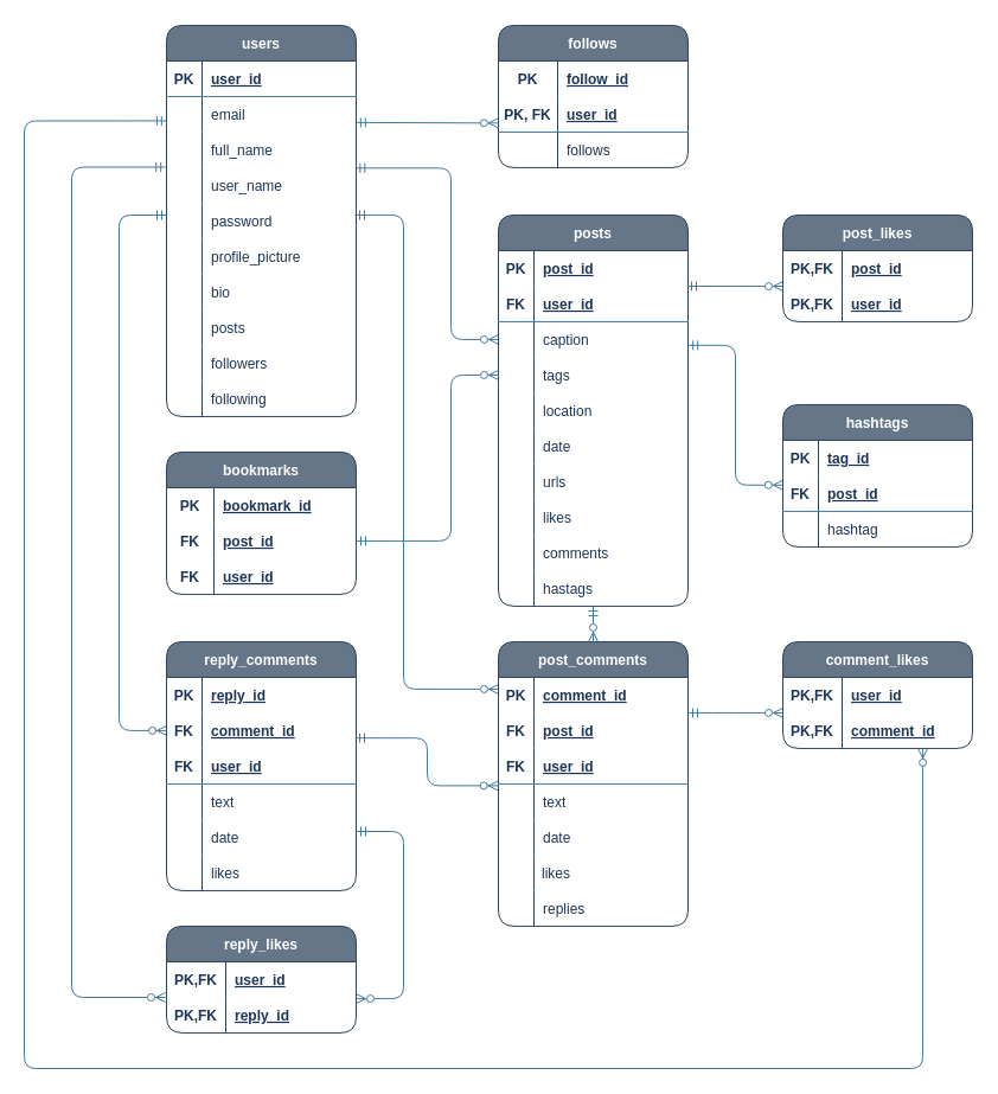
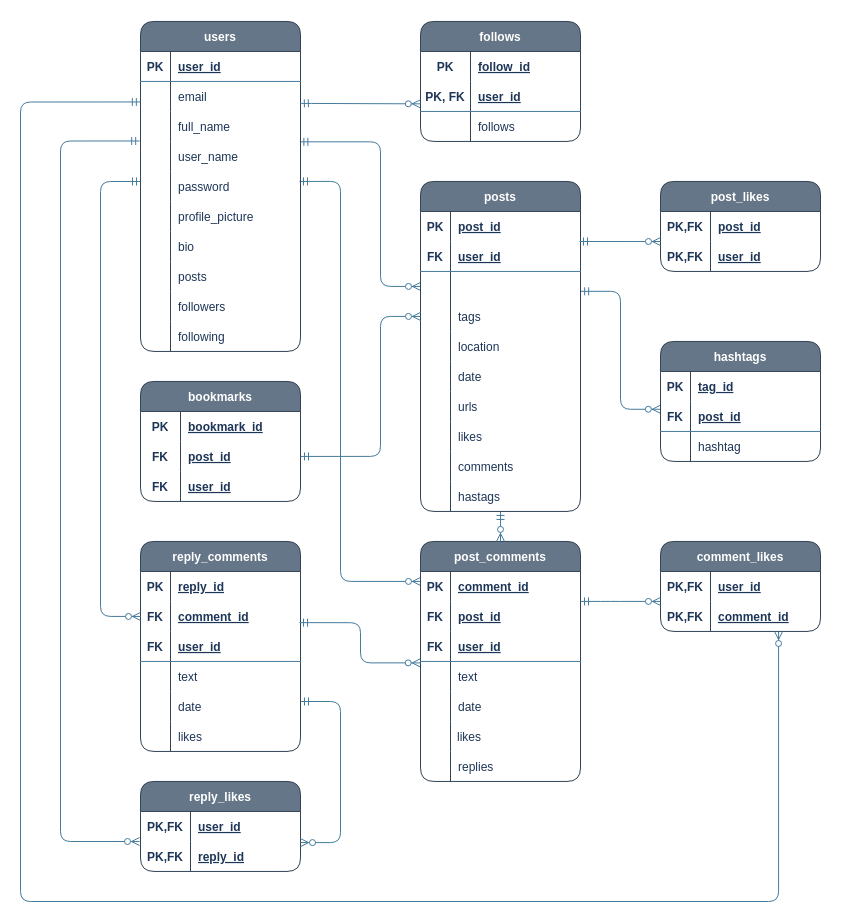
- <mxCell id="88" value="caption" style="shape=partialRectangle;connectable=0;fillColor=none;top=0;left=0;bottom=0;right=0;align=left;spacingLeft=6;overflow=hidden;rounded=1;strokeColor=#457B9D;fontColor=#1D3557;" parent="86" vertex="1"><mxGeometry x="30" width="130" height="30" as="geometry" /></mxCell>
